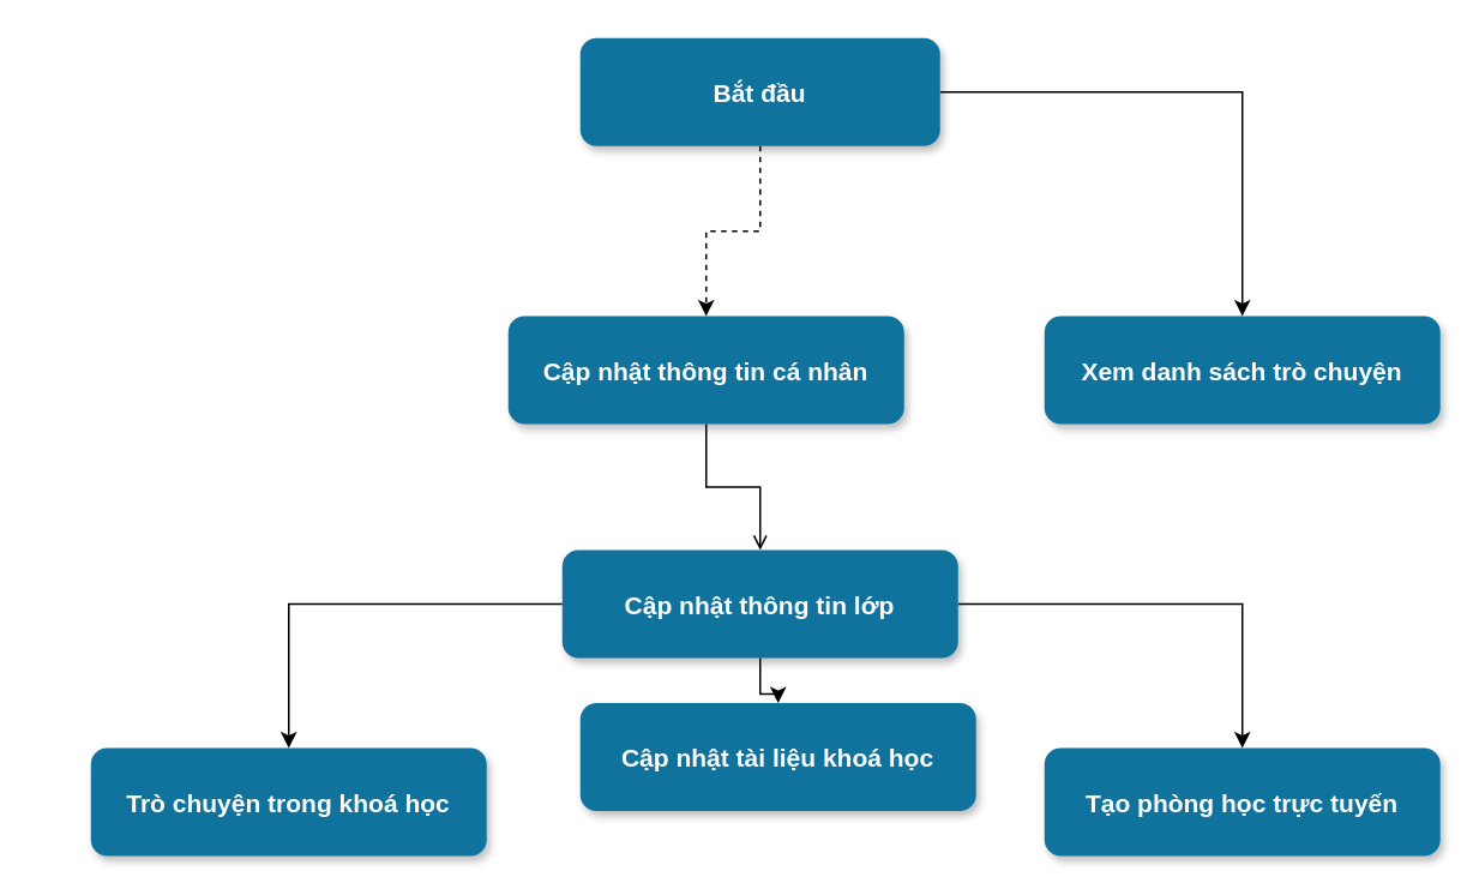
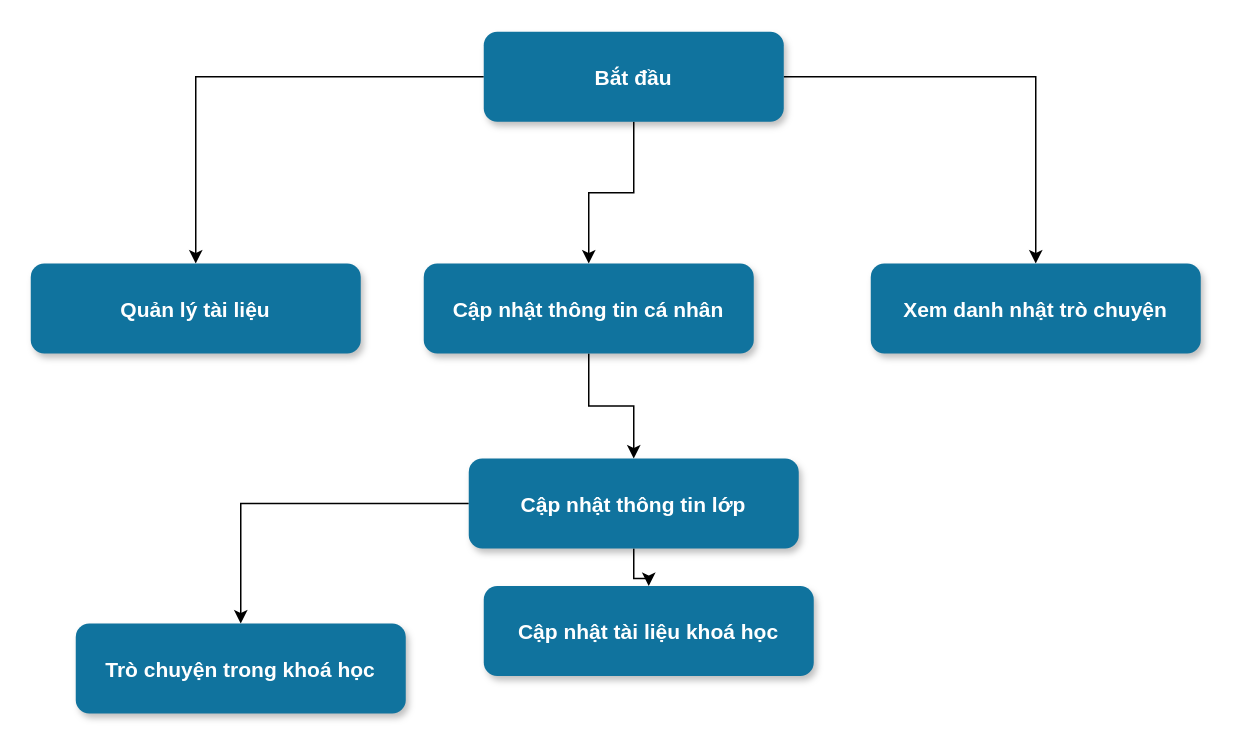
+ <mxCell id="3" style="edgeStyle=orthogonalEdgeStyle;rounded=0;orthogonalLoop=1;jettySize=auto;html=1;entryX=0.5;entryY=0;entryDx=0;entryDy=0;" edge="1" parent="1" source="5" target="8"><mxGeometry relative="1" as="geometry" /></mxCell>
- <mxCell id="2" style="edgeStyle=orthogonalEdgeStyle;rounded=0;orthogonalLoop=1;jettySize=auto;html=1;dashed=1;" edge="1" parent="1" source="5" target="7"><mxGeometry relative="1" as="geometry" /></mxCell>
+ <mxCell id="2" style="edgeStyle=orthogonalEdgeStyle;rounded=0;orthogonalLoop=1;jettySize=auto;html=1;" edge="1" parent="1" source="5" target="7"><mxGeometry relative="1" as="geometry" /></mxCell>
+ <mxCell id="8" value="Quản lý tài liệu" style="rounded=1;fillColor=#10739E;strokeColor=none;shadow=1;gradientColor=none;fontStyle=1;fontColor=#FFFFFF;fontSize=14;" vertex="1" parent="1"><mxGeometry x="20" y="175" width="220" height="60" as="geometry" /></mxCell>
- <mxCell id="15" value="Xem danh sách trò chuyện" style="rounded=1;fillColor=#10739E;strokeColor=none;shadow=1;gradientColor=none;fontStyle=1;fontColor=#FFFFFF;fontSize=14;" vertex="1" parent="1"><mxGeometry x="580" y="175" width="220" height="60" as="geometry" /></mxCell>
+ <mxCell id="15" value="Xem danh nhật trò chuyện" style="rounded=1;fillColor=#10739E;strokeColor=none;shadow=1;gradientColor=none;fontStyle=1;fontColor=#FFFFFF;fontSize=14;" vertex="1" parent="1"><mxGeometry x="580" y="175" width="220" height="60" as="geometry" /></mxCell>
- <mxCell id="6" style="edgeStyle=orthogonalEdgeStyle;rounded=0;orthogonalLoop=1;jettySize=auto;html=1;endArrow=open;" edge="1" parent="1" source="7" target="12"><mxGeometry relative="1" as="geometry" /></mxCell>
+ <mxCell id="6" style="edgeStyle=orthogonalEdgeStyle;rounded=0;orthogonalLoop=1;jettySize=auto;html=1;" edge="1" parent="1" source="7" target="12"><mxGeometry relative="1" as="geometry" /></mxCell>
- <mxCell id="11" style="edgeStyle=orthogonalEdgeStyle;rounded=0;orthogonalLoop=1;jettySize=auto;html=1;" edge="1" parent="1" source="12" target="16"><mxGeometry relative="1" as="geometry" /></mxCell>
- <mxCell id="16" value="Tạo phòng học trực tuyến" style="rounded=1;fillColor=#10739E;strokeColor=none;shadow=1;gradientColor=none;fontStyle=1;fontColor=#FFFFFF;fontSize=14;" vertex="1" parent="1"><mxGeometry x="580" y="415" width="220" height="60" as="geometry" /></mxCell>
